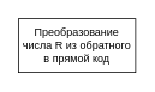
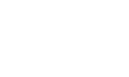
- <mxCell id="2" value="&lt;div&gt;Преобразование&lt;/div&gt;&lt;div&gt;числа R из обратного&lt;/div&gt;&lt;div&gt;в прямой код&lt;br&gt;&lt;/div&gt;" style="rounded=0;whiteSpace=wrap;html=1;" vertex="1" parent="1"><mxGeometry x="20" y="20" width="130" height="60" as="geometry" /></mxCell>
